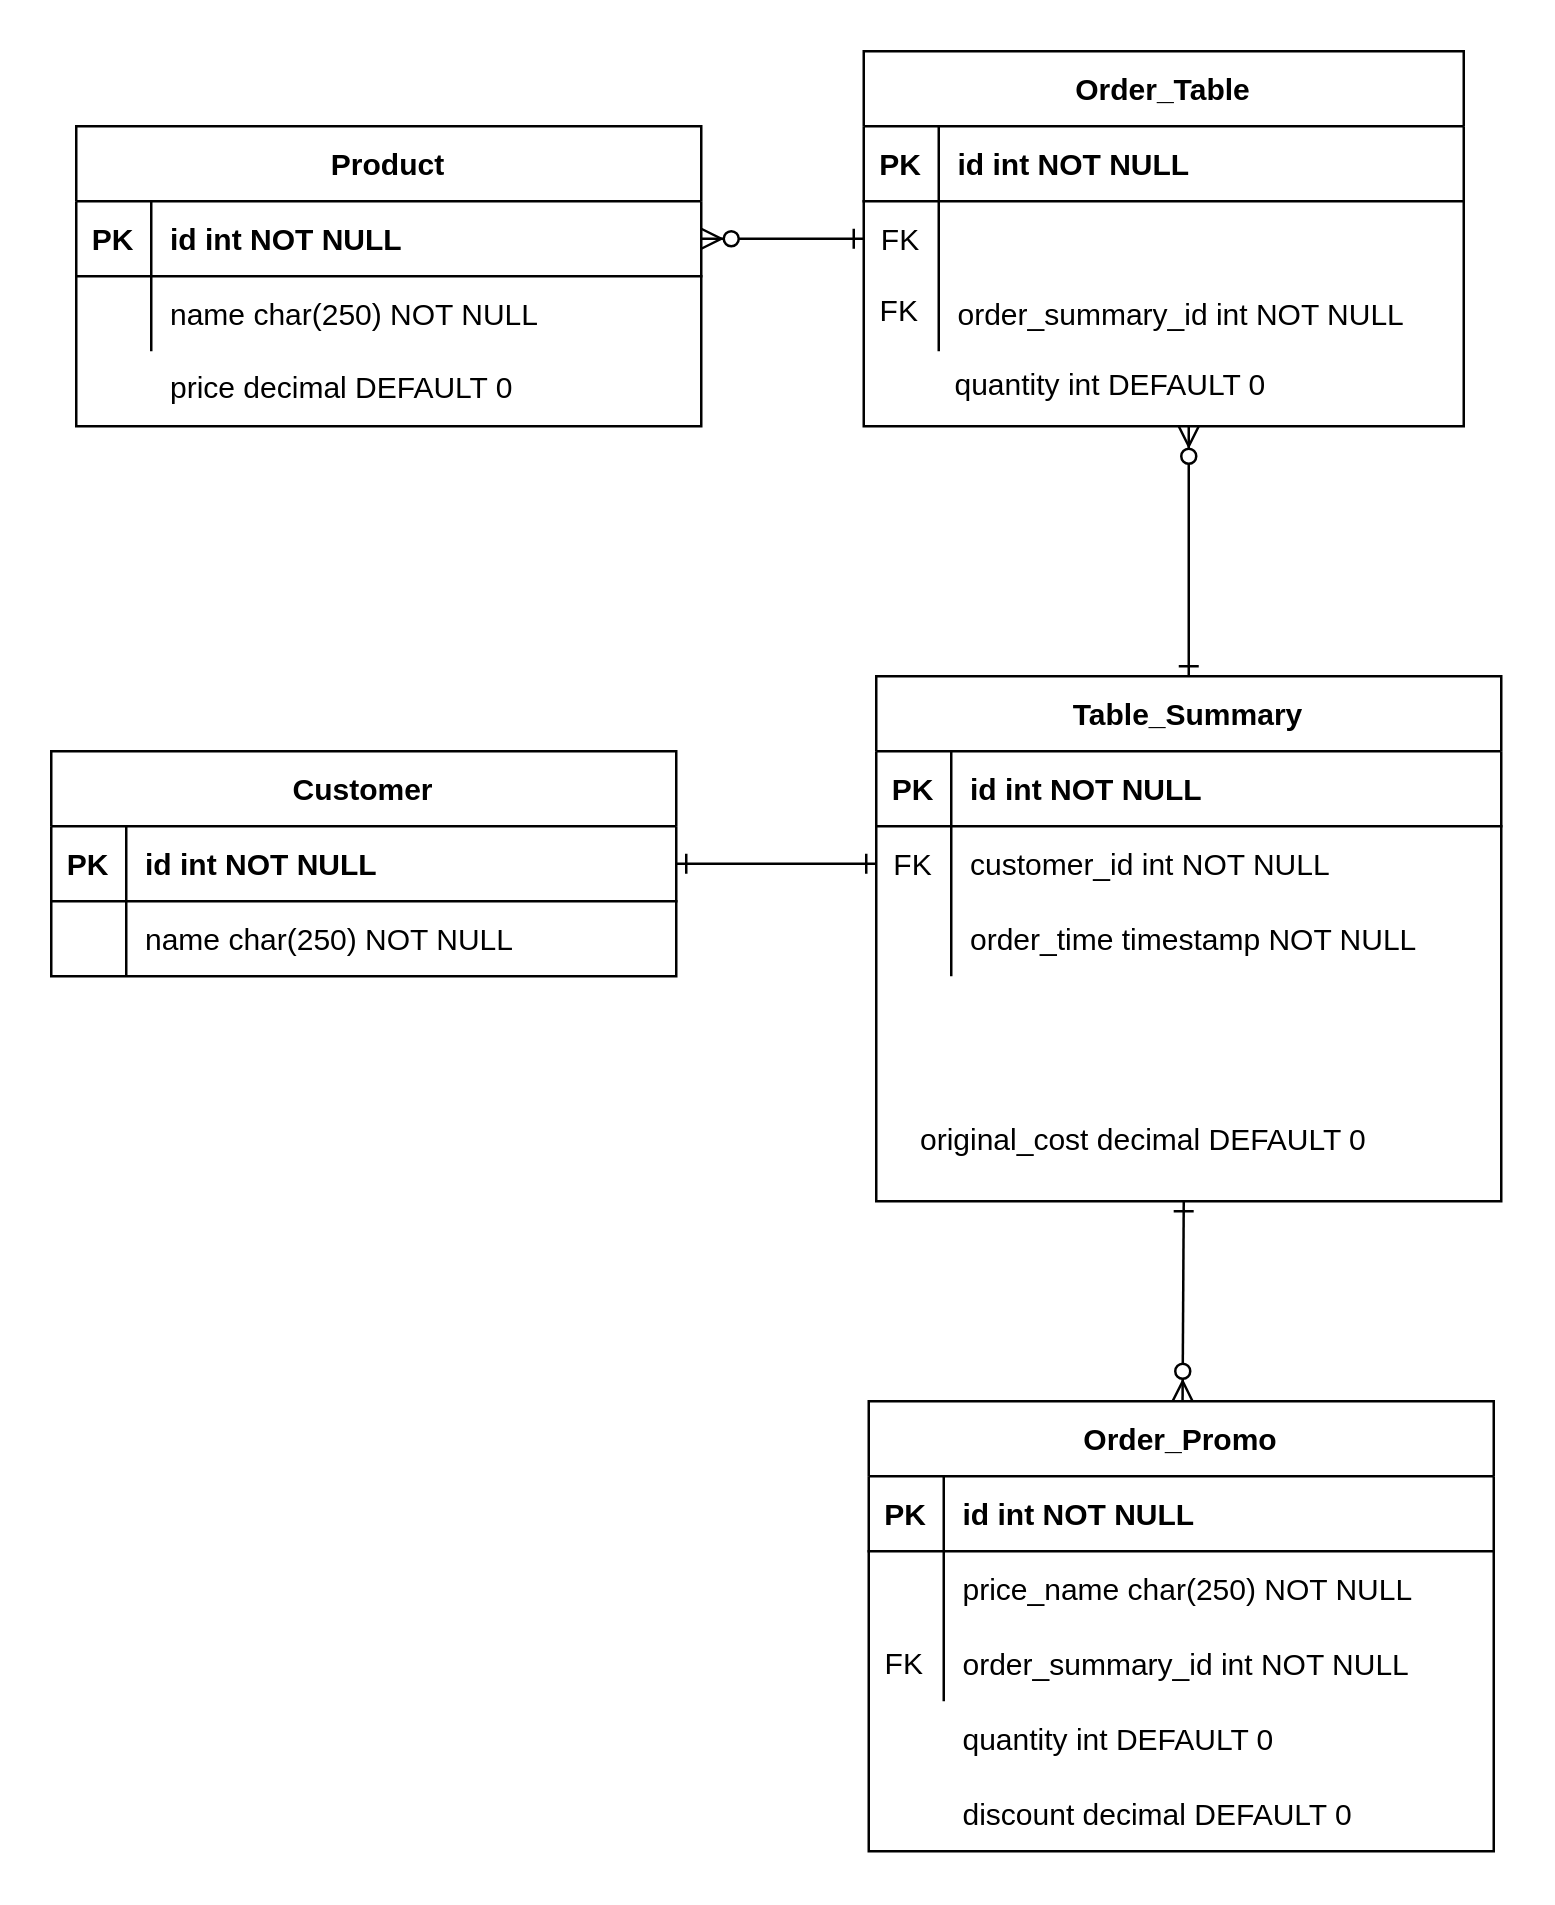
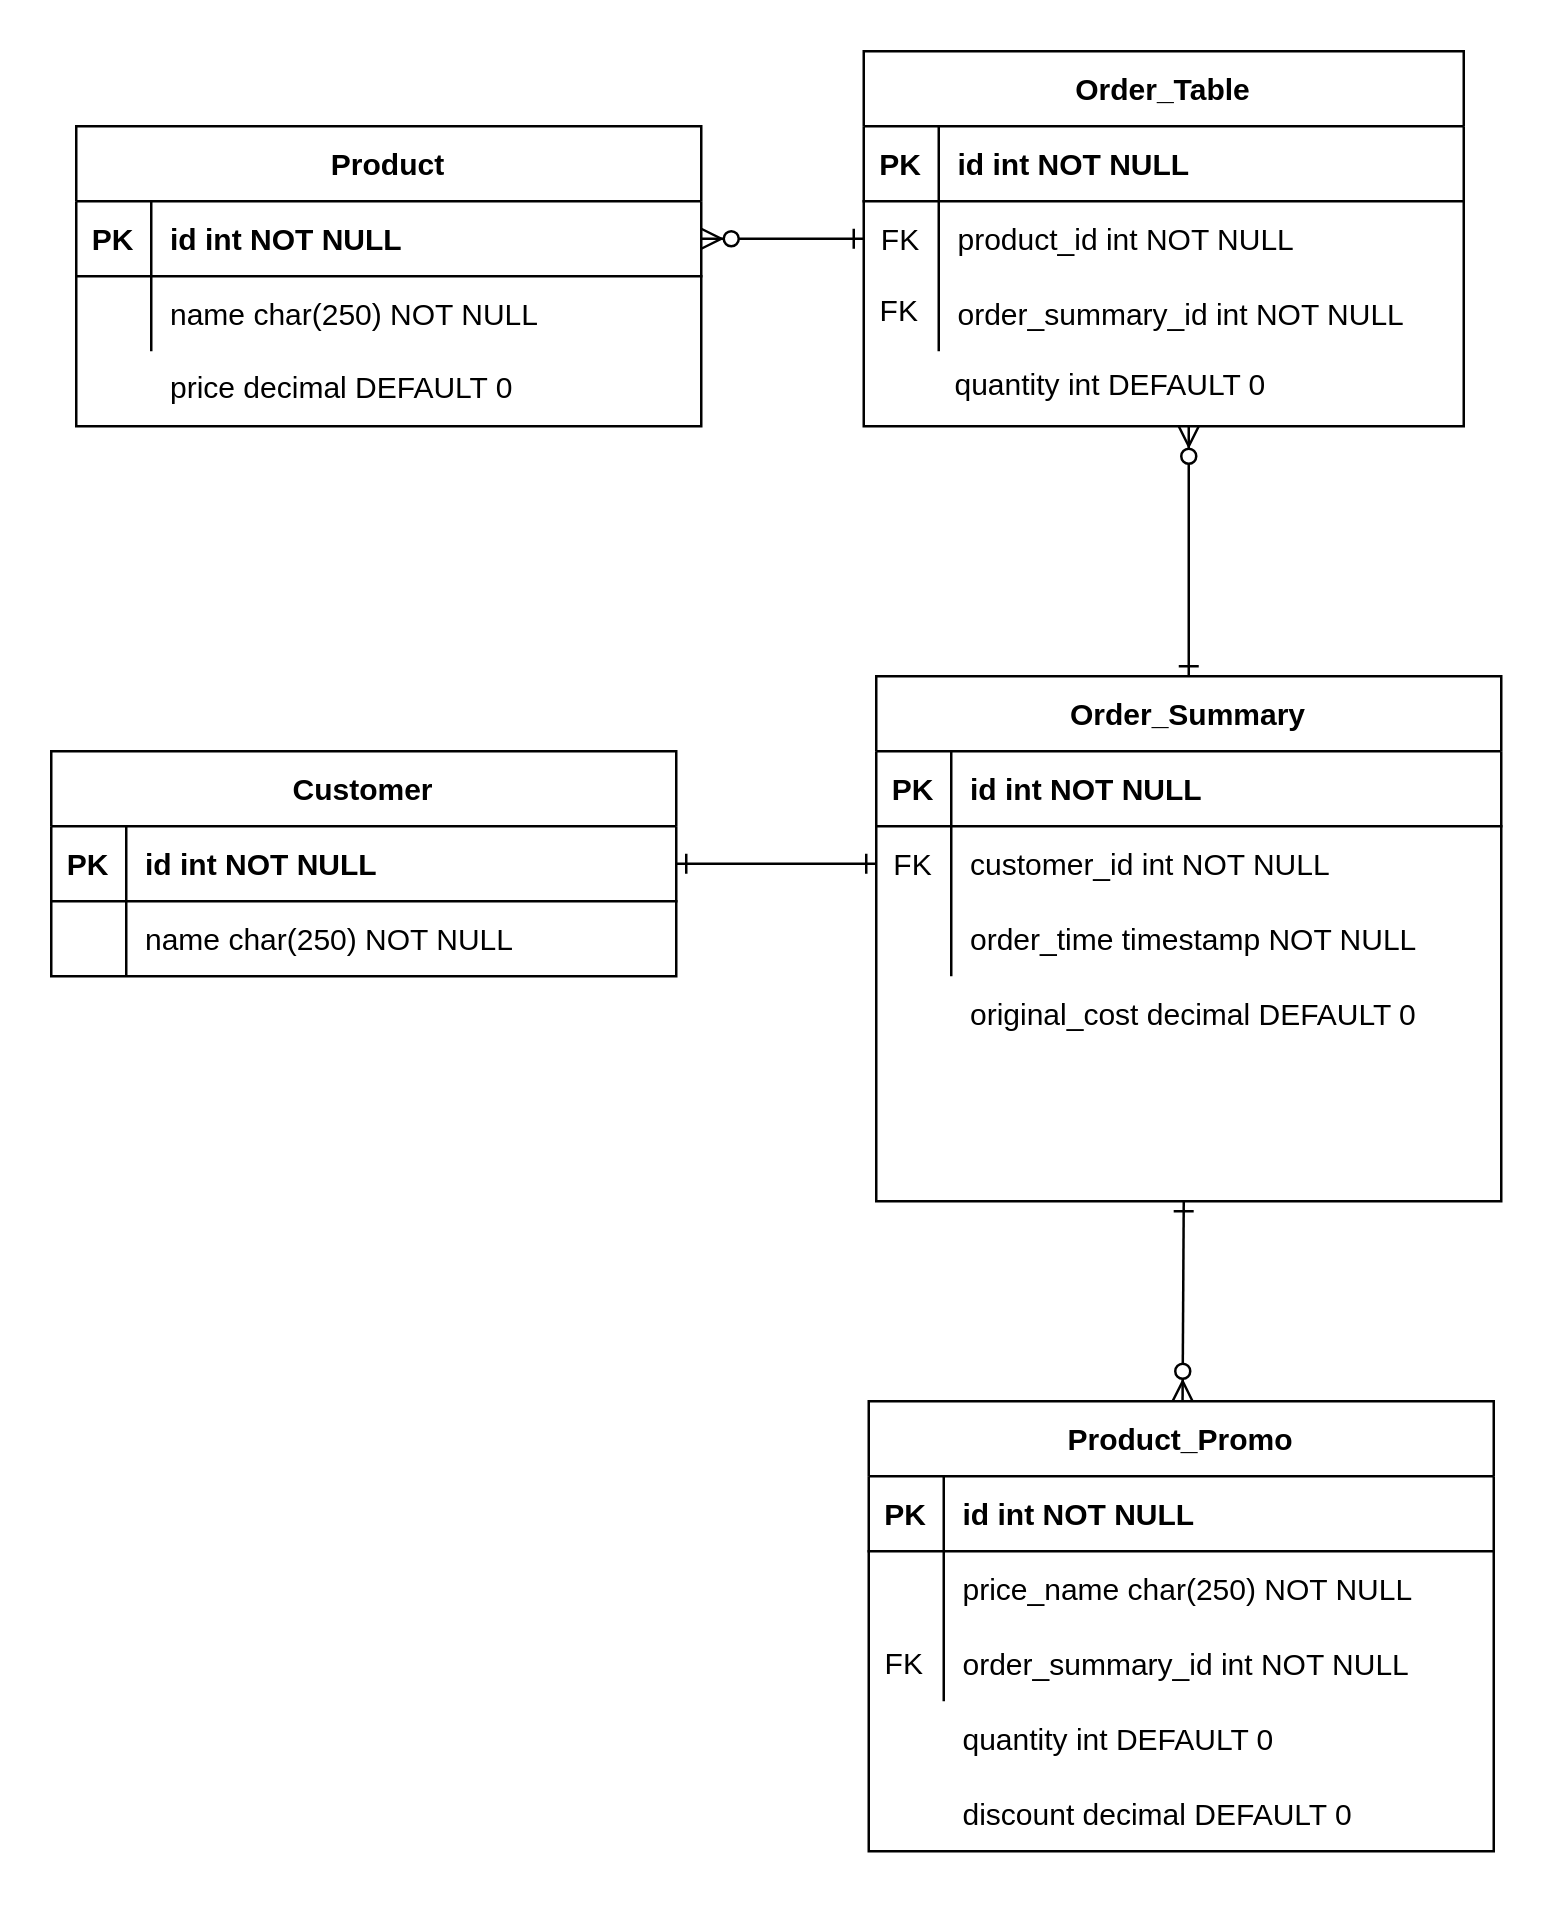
+ <mxCell id="53" value="product_id int NOT NULL" style="shape=partialRectangle;overflow=hidden;connectable=0;fillColor=none;top=0;left=0;bottom=0;right=0;align=left;spacingLeft=6;" parent="51" vertex="1"><mxGeometry x="30" width="210" height="30" as="geometry" /></mxCell>
- <mxCell id="22" value="Table_Summary" style="shape=table;startSize=30;container=1;collapsible=1;childLayout=tableLayout;fixedRows=1;rowLines=0;fontStyle=1;align=center;resizeLast=1;" parent="21" vertex="1"><mxGeometry width="250" height="210" as="geometry" /></mxCell>
+ <mxCell id="22" value="Order_Summary" style="shape=table;startSize=30;container=1;collapsible=1;childLayout=tableLayout;fixedRows=1;rowLines=0;fontStyle=1;align=center;resizeLast=1;" parent="21" vertex="1"><mxGeometry width="250" height="210" as="geometry" /></mxCell>
- <mxCell id="32" value="original_cost decimal DEFAULT 0" style="shape=partialRectangle;overflow=hidden;connectable=0;fillColor=none;top=0;left=0;bottom=0;right=0;align=left;spacingLeft=6;" vertex="1" parent="21"><mxGeometry x="10" y="170" width="220" height="30" as="geometry" /></mxCell>
+ <mxCell id="32" value="original_cost decimal DEFAULT 0" style="shape=partialRectangle;overflow=hidden;connectable=0;fillColor=none;top=0;left=0;bottom=0;right=0;align=left;spacingLeft=6;" vertex="1" parent="21"><mxGeometry x="30" y="120" width="220" height="30" as="geometry" /></mxCell>
- <mxCell id="34" value="Order_Promo" style="shape=table;startSize=30;container=1;collapsible=1;childLayout=tableLayout;fixedRows=1;rowLines=0;fontStyle=1;align=center;resizeLast=1;" vertex="1" parent="1"><mxGeometry x="347" y="560" width="250" height="180" as="geometry" /></mxCell>
+ <mxCell id="34" value="Product_Promo" style="shape=table;startSize=30;container=1;collapsible=1;childLayout=tableLayout;fixedRows=1;rowLines=0;fontStyle=1;align=center;resizeLast=1;" vertex="1" parent="1"><mxGeometry x="347" y="560" width="250" height="180" as="geometry" /></mxCell>
